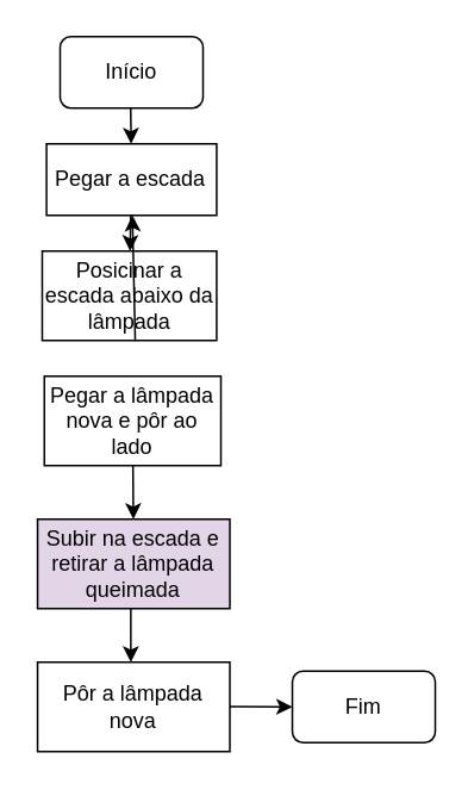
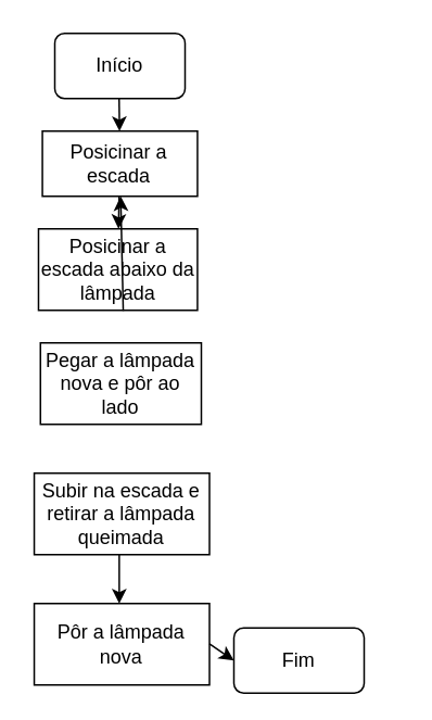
- <mxCell id="4" value="Pegar a escada" style="rounded=0;whiteSpace=wrap;html=1;" vertex="1" parent="1"><mxGeometry x="25.38" y="80" width="95.25" height="40" as="geometry" /></mxCell>
+ <mxCell id="4" value="Posicinar a escada" style="rounded=0;whiteSpace=wrap;html=1;" vertex="1" parent="1"><mxGeometry x="25.38" y="80" width="95.25" height="40" as="geometry" /></mxCell>
- <mxCell id="8" value="" style="endArrow=classic;html=1;rounded=0;" edge="1" parent="1" target="9" source="12"><mxGeometry width="50" height="50" relative="1" as="geometry"><mxPoint x="72.49" y="240" as="sourcePoint" /><mxPoint x="72.49" y="290" as="targetPoint" /></mxGeometry></mxCell>
- <mxCell id="9" value="Subir na escada e retirar a lâmpada queimada" style="rounded=0;whiteSpace=wrap;html=1;fillColor=#e1d5e7;" vertex="1" parent="1"><mxGeometry x="20.37" y="290" width="107.63" height="50" as="geometry" /></mxCell>
+ <mxCell id="9" value="Subir na escada e retirar a lâmpada queimada" style="rounded=0;whiteSpace=wrap;html=1;" vertex="1" parent="1"><mxGeometry x="20.37" y="290" width="107.63" height="50" as="geometry" /></mxCell>
- <mxCell id="10" value="Fim" style="rounded=1;whiteSpace=wrap;html=1;" vertex="1" parent="1"><mxGeometry x="163" y="375" width="80" height="40" as="geometry" /></mxCell>
+ <mxCell id="10" value="Fim" style="rounded=1;whiteSpace=wrap;html=1;" vertex="1" parent="1"><mxGeometry x="143" y="385" width="80" height="40" as="geometry" /></mxCell>
